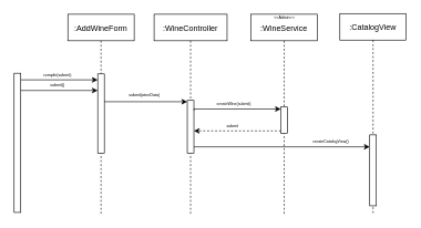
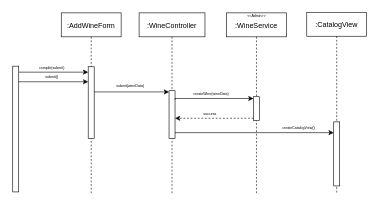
- <mxCell id="14" value="createWine(submit)" style="text;html=1;align=center;verticalAlign=middle;resizable=0;points=[];autosize=1;strokeColor=none;fillColor=none;fontSize=6;" parent="1" vertex="1"><mxGeometry x="316" y="151" width="70" height="10" as="geometry" /></mxCell>
+ <mxCell id="14" value="createWine(wineData)" style="text;html=1;align=center;verticalAlign=middle;resizable=0;points=[];autosize=1;strokeColor=none;fillColor=none;fontSize=6;" parent="1" vertex="1"><mxGeometry x="316" y="151" width="70" height="10" as="geometry" /></mxCell>
- <mxCell id="17" value="submit" style="text;html=1;align=center;verticalAlign=middle;resizable=0;points=[];autosize=1;strokeColor=none;fillColor=none;fontSize=6;" parent="1" vertex="1"><mxGeometry x="329" y="185" width="40" height="10" as="geometry" /></mxCell>
+ <mxCell id="17" value="success" style="text;html=1;align=center;verticalAlign=middle;resizable=0;points=[];autosize=1;strokeColor=none;fillColor=none;fontSize=6;" parent="1" vertex="1"><mxGeometry x="329" y="185" width="40" height="10" as="geometry" /></mxCell>
